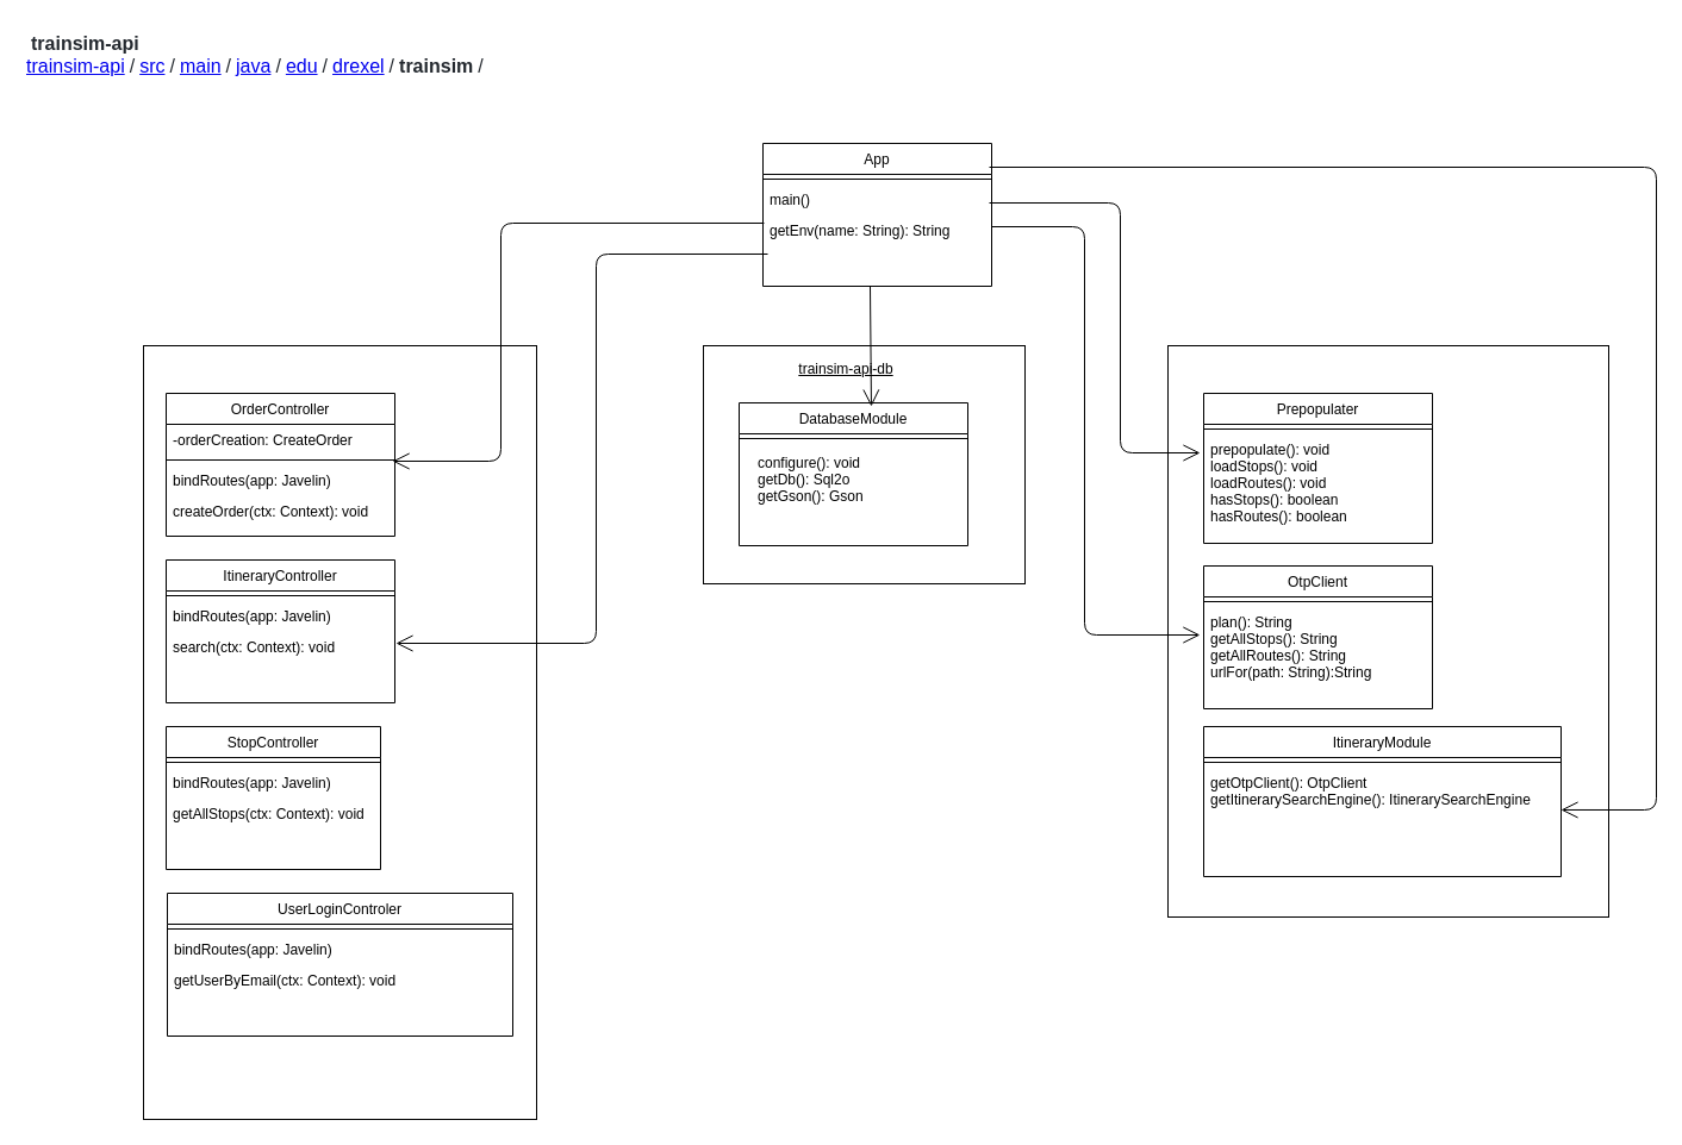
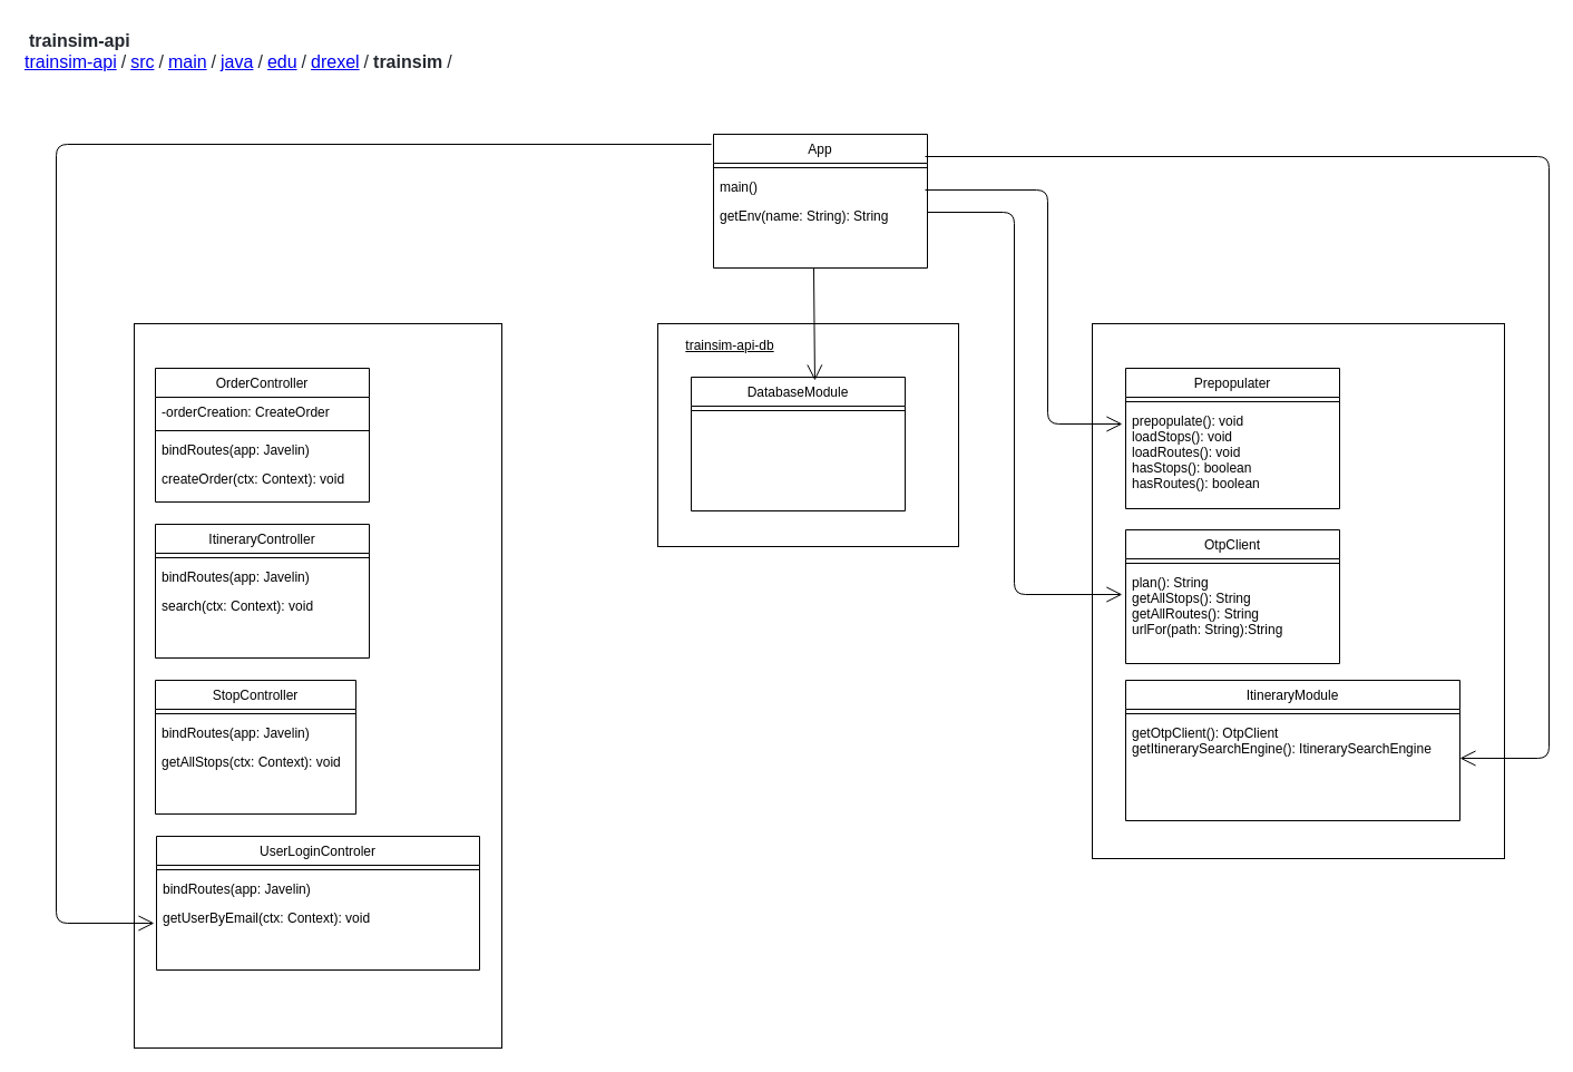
- <mxCell id="41" value="" style="endArrow=open;endFill=1;endSize=12;html=1;exitX=0.005;exitY=0.269;exitDx=0;exitDy=0;entryX=0.99;entryY=1.192;entryDx=0;entryDy=0;entryPerimeter=0;exitPerimeter=0;" edge="1" parent="1" source="31" target="16"><mxGeometry width="160" relative="1" as="geometry"><mxPoint x="450" y="120" as="sourcePoint" /><mxPoint x="610" y="120" as="targetPoint" /><Array as="points"><mxPoint x="420" y="187" /><mxPoint x="420" y="387" /></Array></mxGeometry></mxCell>
+ <mxCell id="43" value="" style="endArrow=open;endFill=1;endSize=12;html=1;exitX=-0.01;exitY=0.075;exitDx=0;exitDy=0;exitPerimeter=0;entryX=-0.007;entryY=0.692;entryDx=0;entryDy=0;entryPerimeter=0;" edge="1" parent="1" source="27" target="14"><mxGeometry width="160" relative="1" as="geometry"><mxPoint x="430" y="100" as="sourcePoint" /><mxPoint x="40" y="129" as="targetPoint" /><Array as="points"><mxPoint x="50" y="129" /><mxPoint x="50" y="828" /></Array></mxGeometry></mxCell>
- <mxCell id="23" value="&lt;u&gt;trainsim-api-db&lt;/u&gt;" style="text;html=1;strokeColor=none;fillColor=none;align=center;verticalAlign=middle;whiteSpace=wrap;rounded=0;" vertex="1" parent="1"><mxGeometry x="655" y="300" width="110" height="20" as="geometry" /></mxCell>
+ <mxCell id="23" value="&lt;u&gt;trainsim-api-db&lt;/u&gt;" style="text;html=1;strokeColor=none;fillColor=none;align=center;verticalAlign=middle;whiteSpace=wrap;rounded=0;" vertex="1" parent="1"><mxGeometry x="600" y="300" width="110" height="20" as="geometry" /></mxCell>
- <mxCell id="42" value="" style="endArrow=open;endFill=1;endSize=12;html=1;entryX=1.005;entryY=0.385;entryDx=0;entryDy=0;entryPerimeter=0;exitX=0.021;exitY=1.269;exitDx=0;exitDy=0;exitPerimeter=0;" edge="1" parent="1" source="31" target="10"><mxGeometry width="160" relative="1" as="geometry"><mxPoint x="480" y="180" as="sourcePoint" /><mxPoint x="640" y="180" as="targetPoint" /><Array as="points"><mxPoint x="500" y="213" /><mxPoint x="500" y="540" /></Array></mxGeometry></mxCell>
- <mxCell id="34" value="configure(): void&#10;getDb(): Sql2o&#10;getGson(): Gson" style="text;align=left;verticalAlign=top;spacingLeft=4;spacingRight=4;overflow=hidden;rotatable=0;points=[[0,0.5],[1,0.5]];portConstraint=eastwest;" vertex="1" parent="1"><mxGeometry x="630" y="375" width="150" height="70" as="geometry" /></mxCell>
